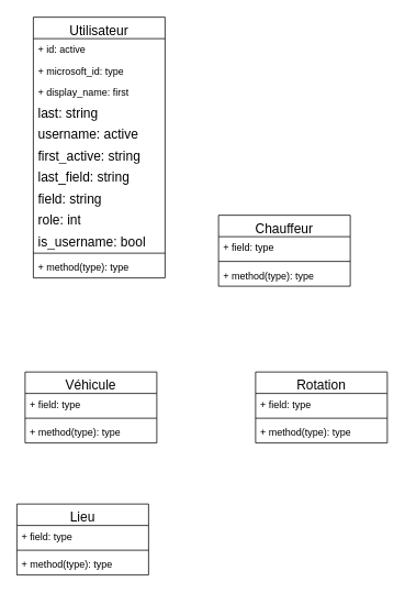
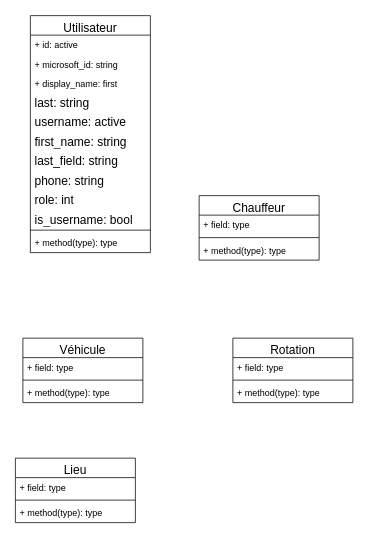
- <mxCell id="4" value="&lt;font style=&quot;font-size: 12px;&quot;&gt;+&amp;nbsp;microsoft_id: type&lt;/font&gt;" style="text;strokeColor=none;fillColor=none;align=left;verticalAlign=top;spacingLeft=4;spacingRight=4;overflow=hidden;rotatable=0;points=[[0,0.5],[1,0.5]];portConstraint=eastwest;whiteSpace=wrap;html=1;" vertex="1" parent="2"><mxGeometry y="52" width="160" height="26" as="geometry" /></mxCell>
+ <mxCell id="4" value="&lt;font style=&quot;font-size: 12px;&quot;&gt;+&amp;nbsp;microsoft_id: string&lt;/font&gt;" style="text;strokeColor=none;fillColor=none;align=left;verticalAlign=top;spacingLeft=4;spacingRight=4;overflow=hidden;rotatable=0;points=[[0,0.5],[1,0.5]];portConstraint=eastwest;whiteSpace=wrap;html=1;" vertex="1" parent="2"><mxGeometry y="52" width="160" height="26" as="geometry" /></mxCell>
- <mxCell id="8" value="&lt;span style=&quot;font-size: medium;&quot;&gt;first_active: string&lt;/span&gt;" style="text;strokeColor=none;fillColor=none;align=left;verticalAlign=top;spacingLeft=4;spacingRight=4;overflow=hidden;rotatable=0;points=[[0,0.5],[1,0.5]];portConstraint=eastwest;whiteSpace=wrap;html=1;" vertex="1" parent="2"><mxGeometry y="152" width="160" height="26" as="geometry" /></mxCell>
+ <mxCell id="8" value="&lt;span style=&quot;font-size: medium;&quot;&gt;first_name: string&lt;/span&gt;" style="text;strokeColor=none;fillColor=none;align=left;verticalAlign=top;spacingLeft=4;spacingRight=4;overflow=hidden;rotatable=0;points=[[0,0.5],[1,0.5]];portConstraint=eastwest;whiteSpace=wrap;html=1;" vertex="1" parent="2"><mxGeometry y="152" width="160" height="26" as="geometry" /></mxCell>
- <mxCell id="10" value="&lt;span style=&quot;font-size: medium;&quot;&gt;field: string&lt;/span&gt;" style="text;strokeColor=none;fillColor=none;align=left;verticalAlign=top;spacingLeft=4;spacingRight=4;overflow=hidden;rotatable=0;points=[[0,0.5],[1,0.5]];portConstraint=eastwest;whiteSpace=wrap;html=1;" vertex="1" parent="2"><mxGeometry y="204" width="160" height="26" as="geometry" /></mxCell>
+ <mxCell id="10" value="&lt;span style=&quot;font-size: medium;&quot;&gt;phone: string&lt;/span&gt;" style="text;strokeColor=none;fillColor=none;align=left;verticalAlign=top;spacingLeft=4;spacingRight=4;overflow=hidden;rotatable=0;points=[[0,0.5],[1,0.5]];portConstraint=eastwest;whiteSpace=wrap;html=1;" vertex="1" parent="2"><mxGeometry y="204" width="160" height="26" as="geometry" /></mxCell>
